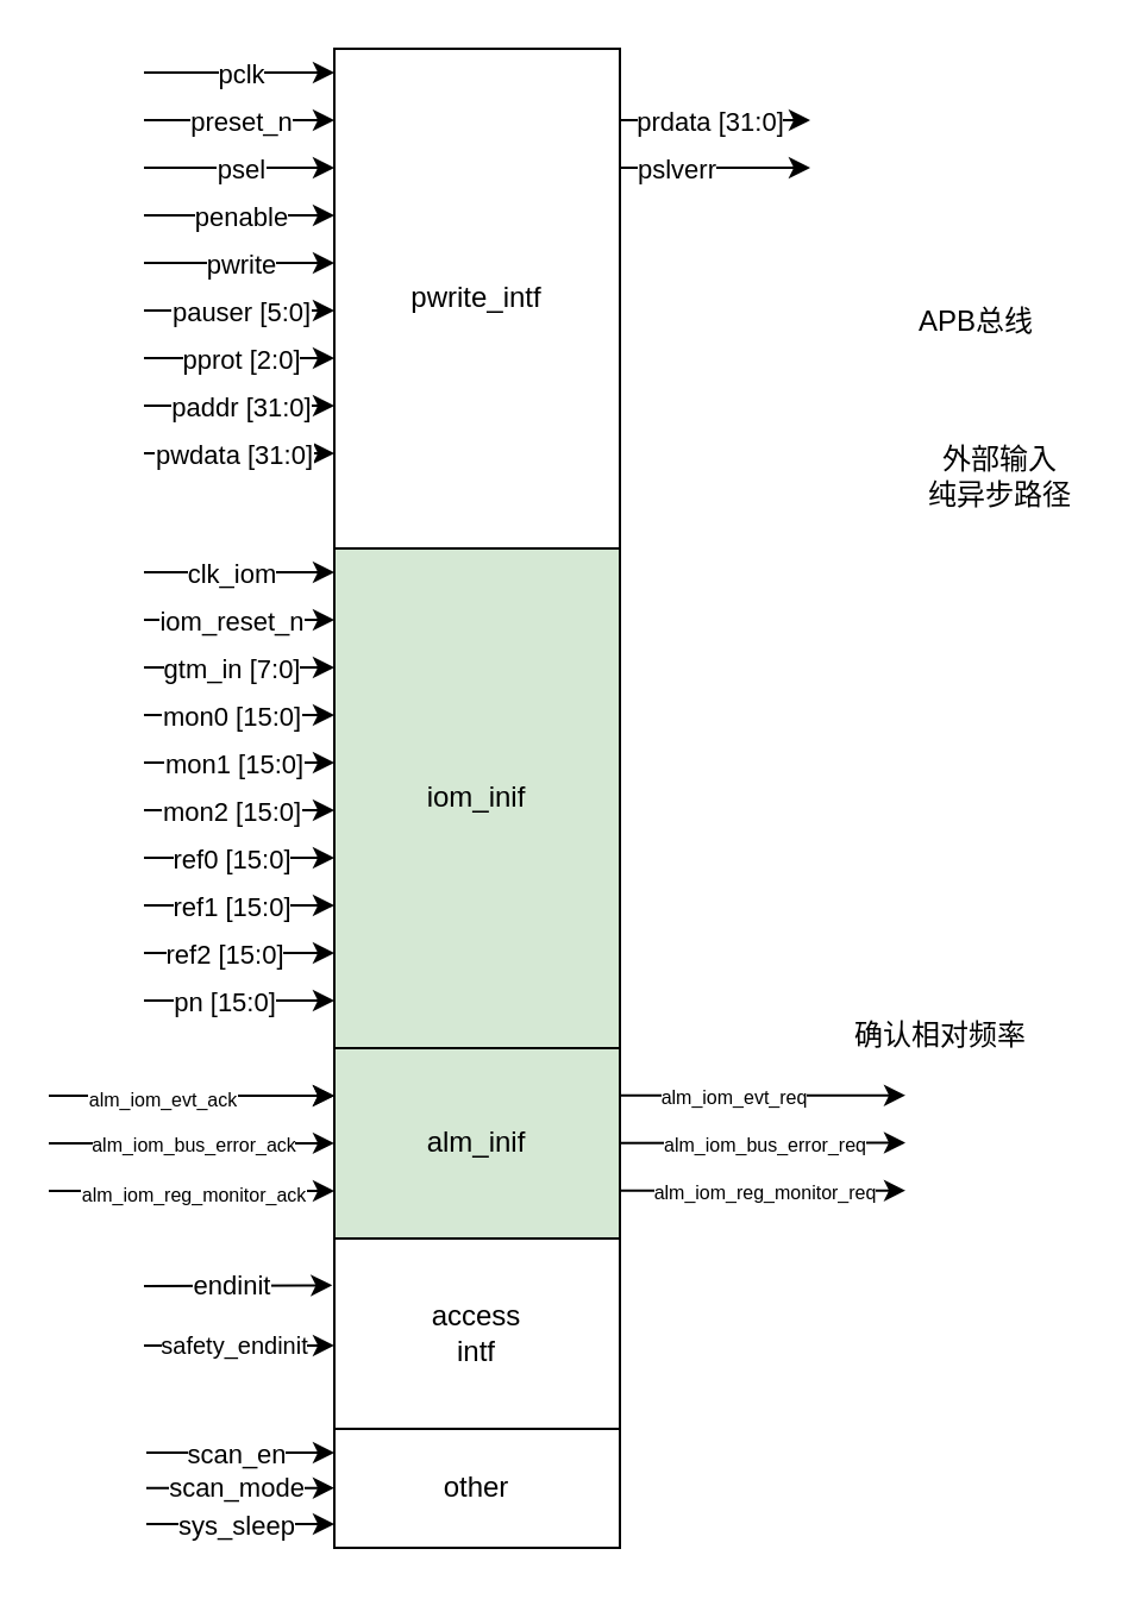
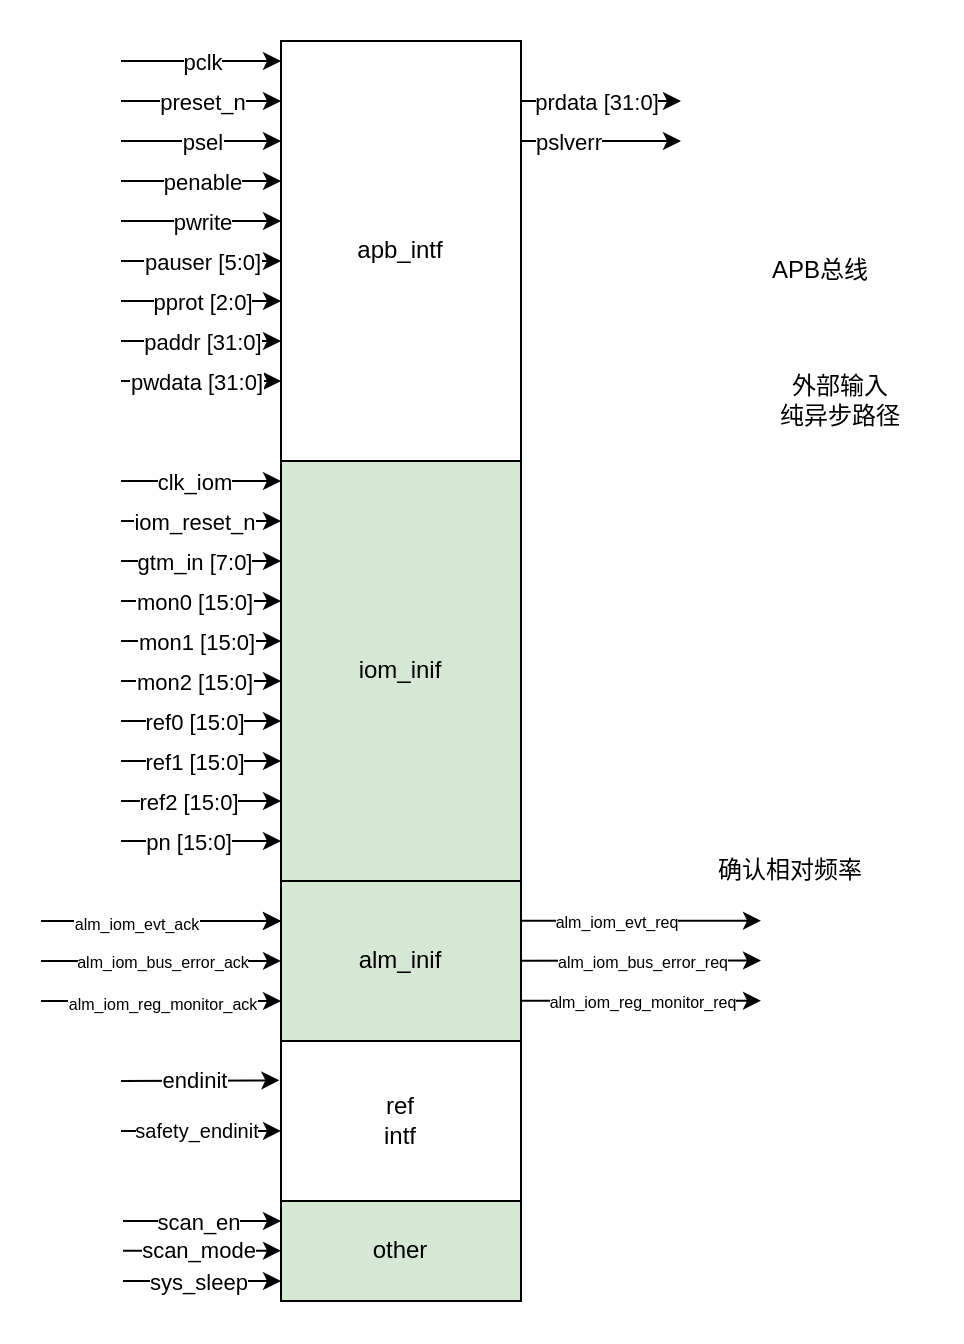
- <mxCell id="2" value="pwrite_intf" style="rounded=0;whiteSpace=wrap;html=1;" vertex="1" parent="1"><mxGeometry x="140" y="20" width="120" height="210" as="geometry" /></mxCell>
+ <mxCell id="2" value="apb_intf" style="rounded=0;whiteSpace=wrap;html=1;" vertex="1" parent="1"><mxGeometry x="140" y="20" width="120" height="210" as="geometry" /></mxCell>
- <mxCell id="25" value="access&lt;div&gt;intf&lt;/div&gt;" style="rounded=0;whiteSpace=wrap;html=1;" vertex="1" parent="1"><mxGeometry x="140" y="520" width="120" height="80" as="geometry" /></mxCell>
+ <mxCell id="25" value="ref&lt;div&gt;intf&lt;/div&gt;" style="rounded=0;whiteSpace=wrap;html=1;" vertex="1" parent="1"><mxGeometry x="140" y="520" width="120" height="80" as="geometry" /></mxCell>
- <mxCell id="66" value="other" style="rounded=0;whiteSpace=wrap;html=1;" vertex="1" parent="1"><mxGeometry x="140" y="600" width="120" height="50" as="geometry" /></mxCell>
+ <mxCell id="66" value="other" style="rounded=0;whiteSpace=wrap;html=1;fillColor=#d5e8d4;" vertex="1" parent="1"><mxGeometry x="140" y="600" width="120" height="50" as="geometry" /></mxCell>
